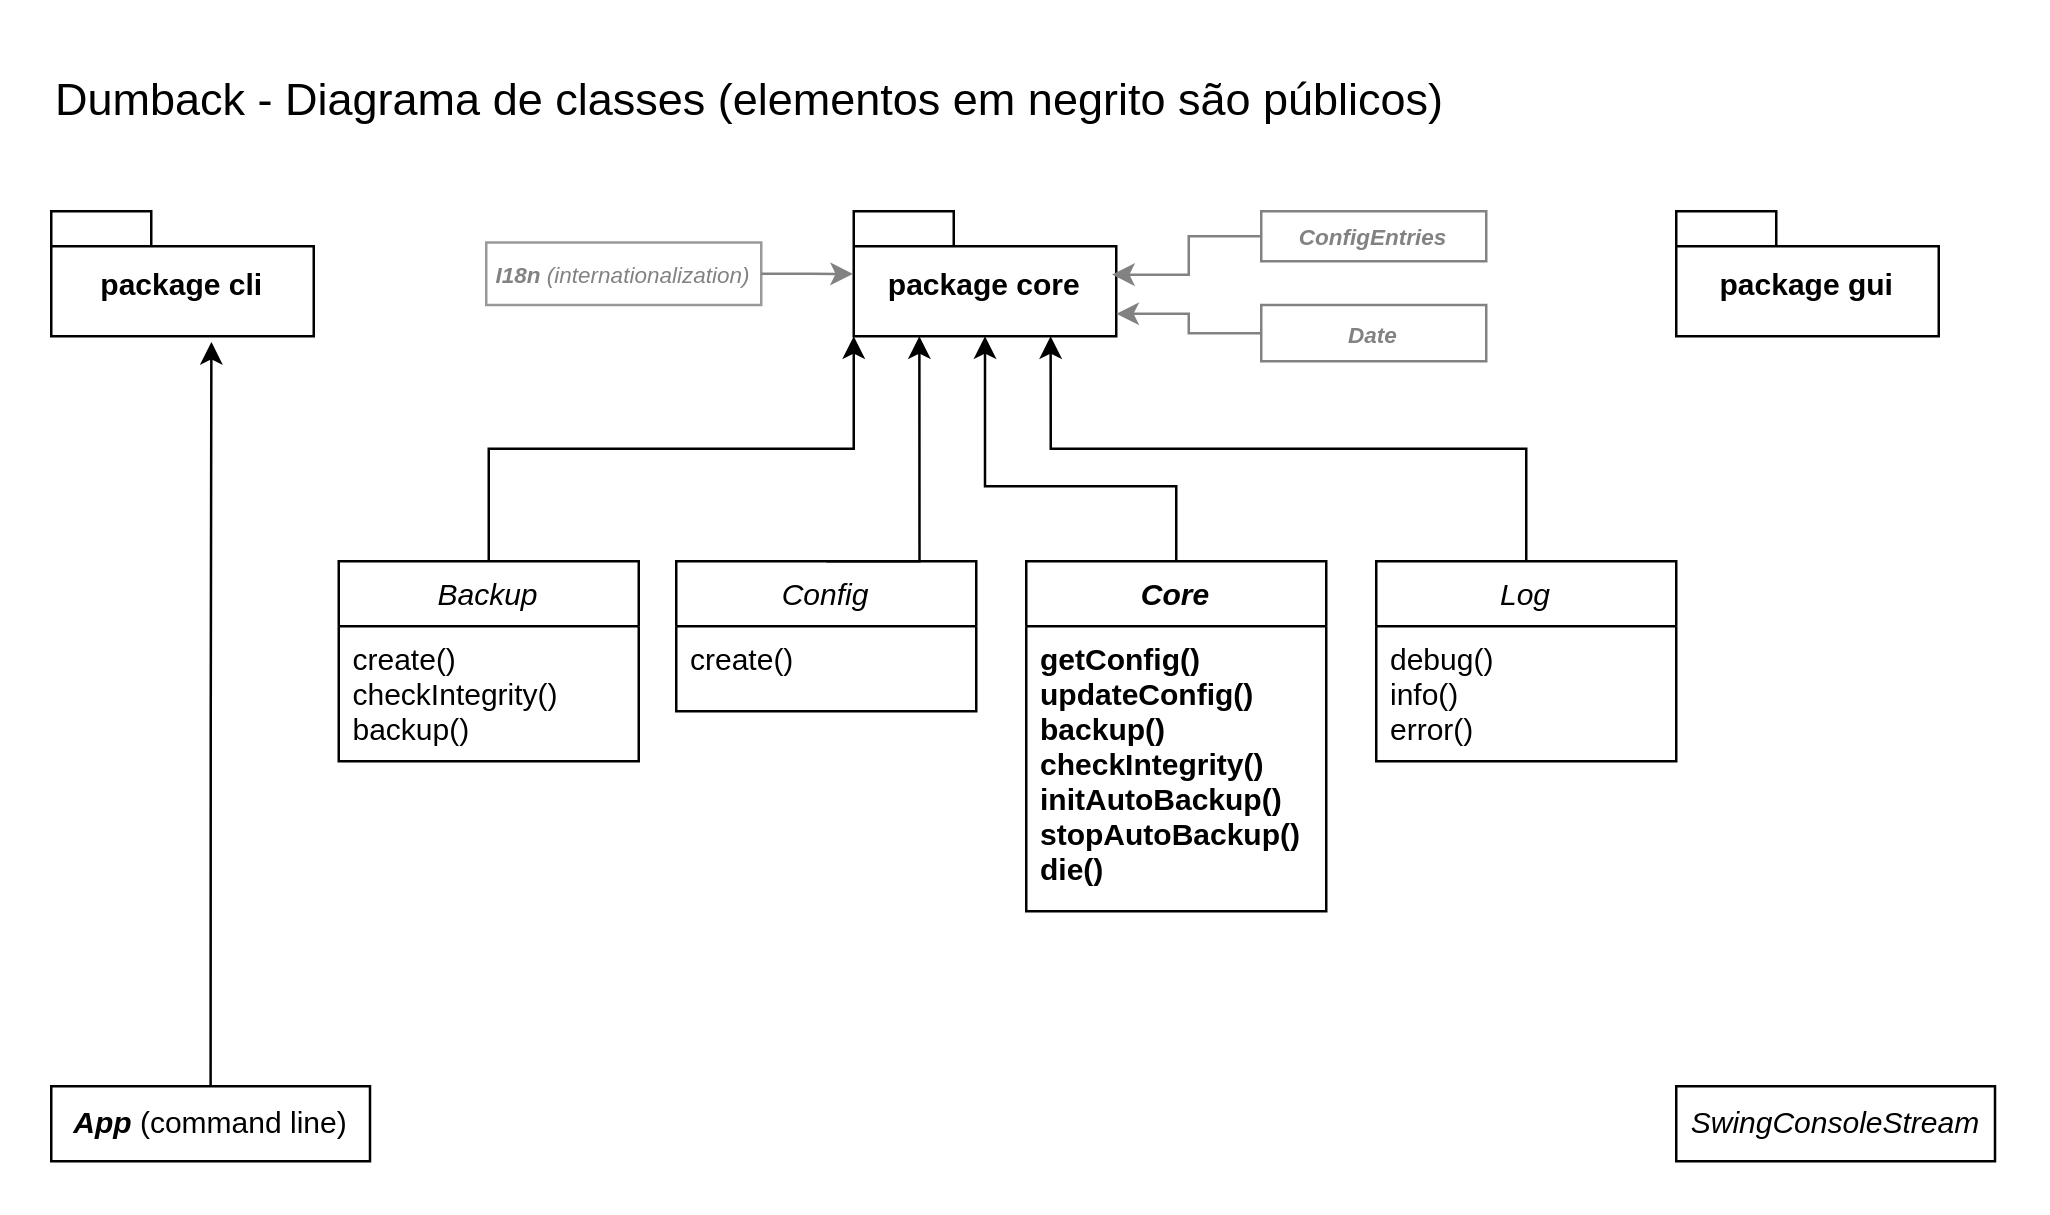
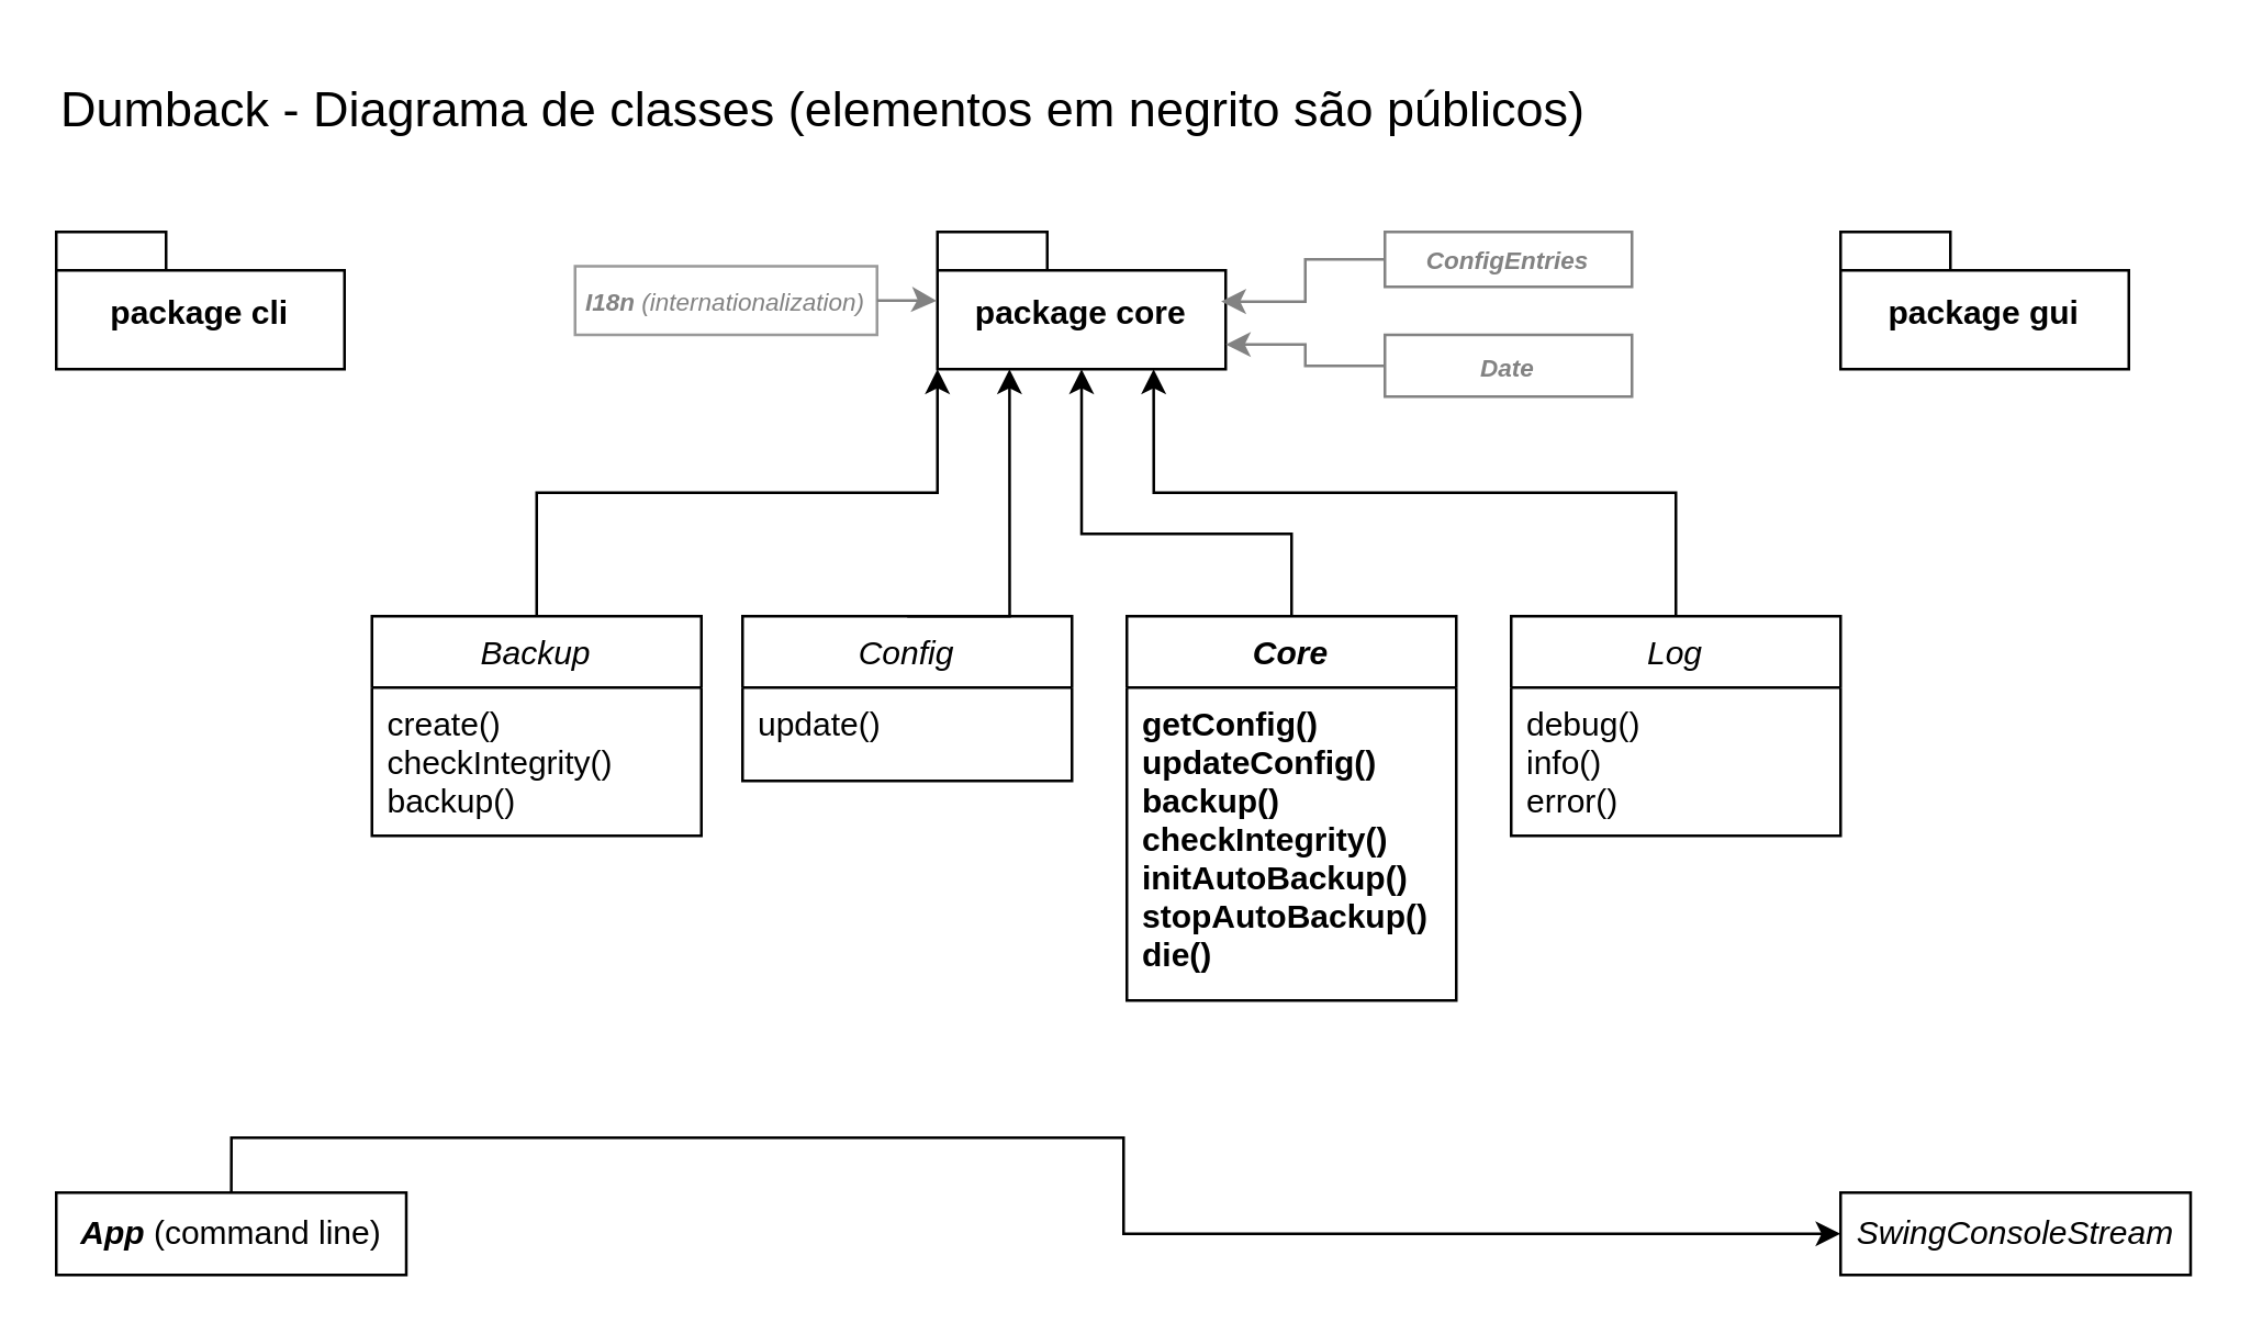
- <mxCell id="23" value="&lt;i&gt;&lt;font style=&quot;font-size: 9px; color: rgb(130, 130, 130);&quot;&gt;&lt;b style=&quot;&quot;&gt;I18n&lt;/b&gt; (internationalization)&lt;/font&gt;&lt;/i&gt;" style="html=1;whiteSpace=wrap;strokeColor=#999999;shadow=0;fillColor=#FFFFFF;" vertex="1" parent="1"><mxGeometry x="194" y="96.5" width="110" height="25" as="geometry" /></mxCell>
+ <mxCell id="23" value="&lt;i&gt;&lt;font style=&quot;font-size: 9px; color: rgb(130, 130, 130);&quot;&gt;&lt;b style=&quot;&quot;&gt;I18n&lt;/b&gt; (internationalization)&lt;/font&gt;&lt;/i&gt;" style="html=1;whiteSpace=wrap;strokeColor=#999999;shadow=0;fillColor=#FFFFFF;" vertex="1" parent="1"><mxGeometry x="209" y="96.5" width="110" height="25" as="geometry" /></mxCell>
- <mxCell id="8" value="create()&#10;" style="text;align=left;verticalAlign=top;spacingLeft=4;spacingRight=4;overflow=hidden;rotatable=0;points=[[0,0.5],[1,0.5]];portConstraint=eastwest;" vertex="1" parent="7"><mxGeometry y="26" width="120" height="34" as="geometry" /></mxCell>
+ <mxCell id="8" value="update()&#10;" style="text;align=left;verticalAlign=top;spacingLeft=4;spacingRight=4;overflow=hidden;rotatable=0;points=[[0,0.5],[1,0.5]];portConstraint=eastwest;" vertex="1" parent="7"><mxGeometry y="26" width="120" height="34" as="geometry" /></mxCell>
- <mxCell id="14" style="edgeStyle=orthogonalEdgeStyle;rounded=0;orthogonalLoop=1;jettySize=auto;html=1;exitX=0.5;exitY=0;exitDx=0;exitDy=0;entryX=0.61;entryY=1.045;entryDx=0;entryDy=0;entryPerimeter=0;" edge="1" parent="1" source="13" target="4"><mxGeometry relative="1" as="geometry" /></mxCell>
+ <mxCell id="14" style="edgeStyle=orthogonalEdgeStyle;rounded=0;orthogonalLoop=1;jettySize=auto;html=1;exitX=0.5;exitY=0;exitDx=0;exitDy=0;" edge="1" parent="1" source="13" target="19"><mxGeometry relative="1" as="geometry" /></mxCell>
